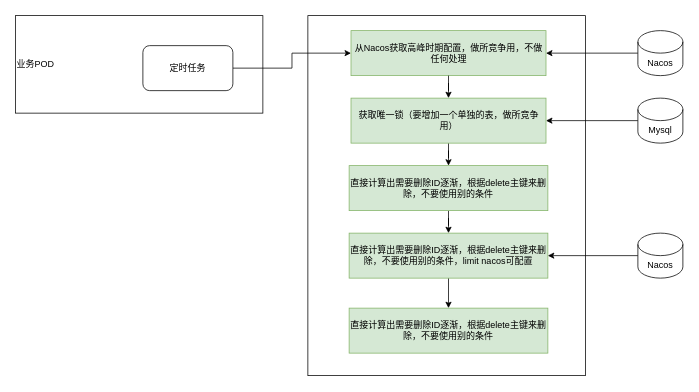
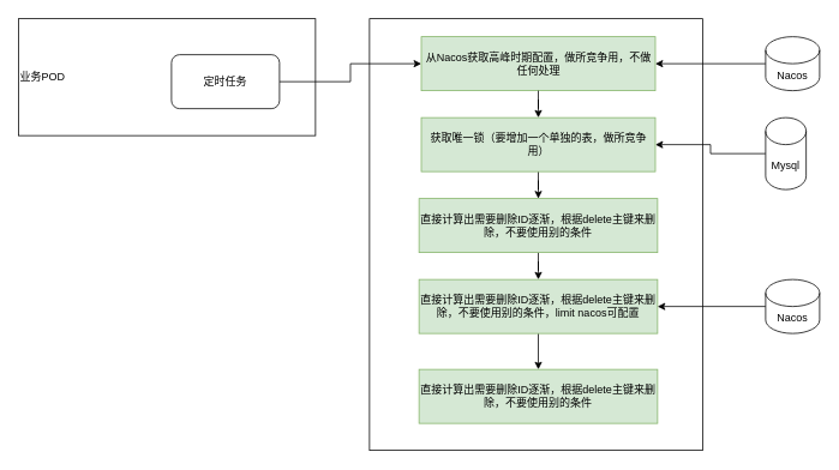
- <mxCell id="5" value="Mysql" style="shape=cylinder3;whiteSpace=wrap;html=1;boundedLbl=1;backgroundOutline=1;size=15;" vertex="1" parent="1"><mxGeometry x="850" y="130" width="60" height="60" as="geometry" /></mxCell>
+ <mxCell id="5" value="Mysql" style="shape=cylinder3;whiteSpace=wrap;html=1;boundedLbl=1;backgroundOutline=1;size=15;" vertex="1" parent="1"><mxGeometry x="850" y="130" width="45" height="80" as="geometry" /></mxCell>
